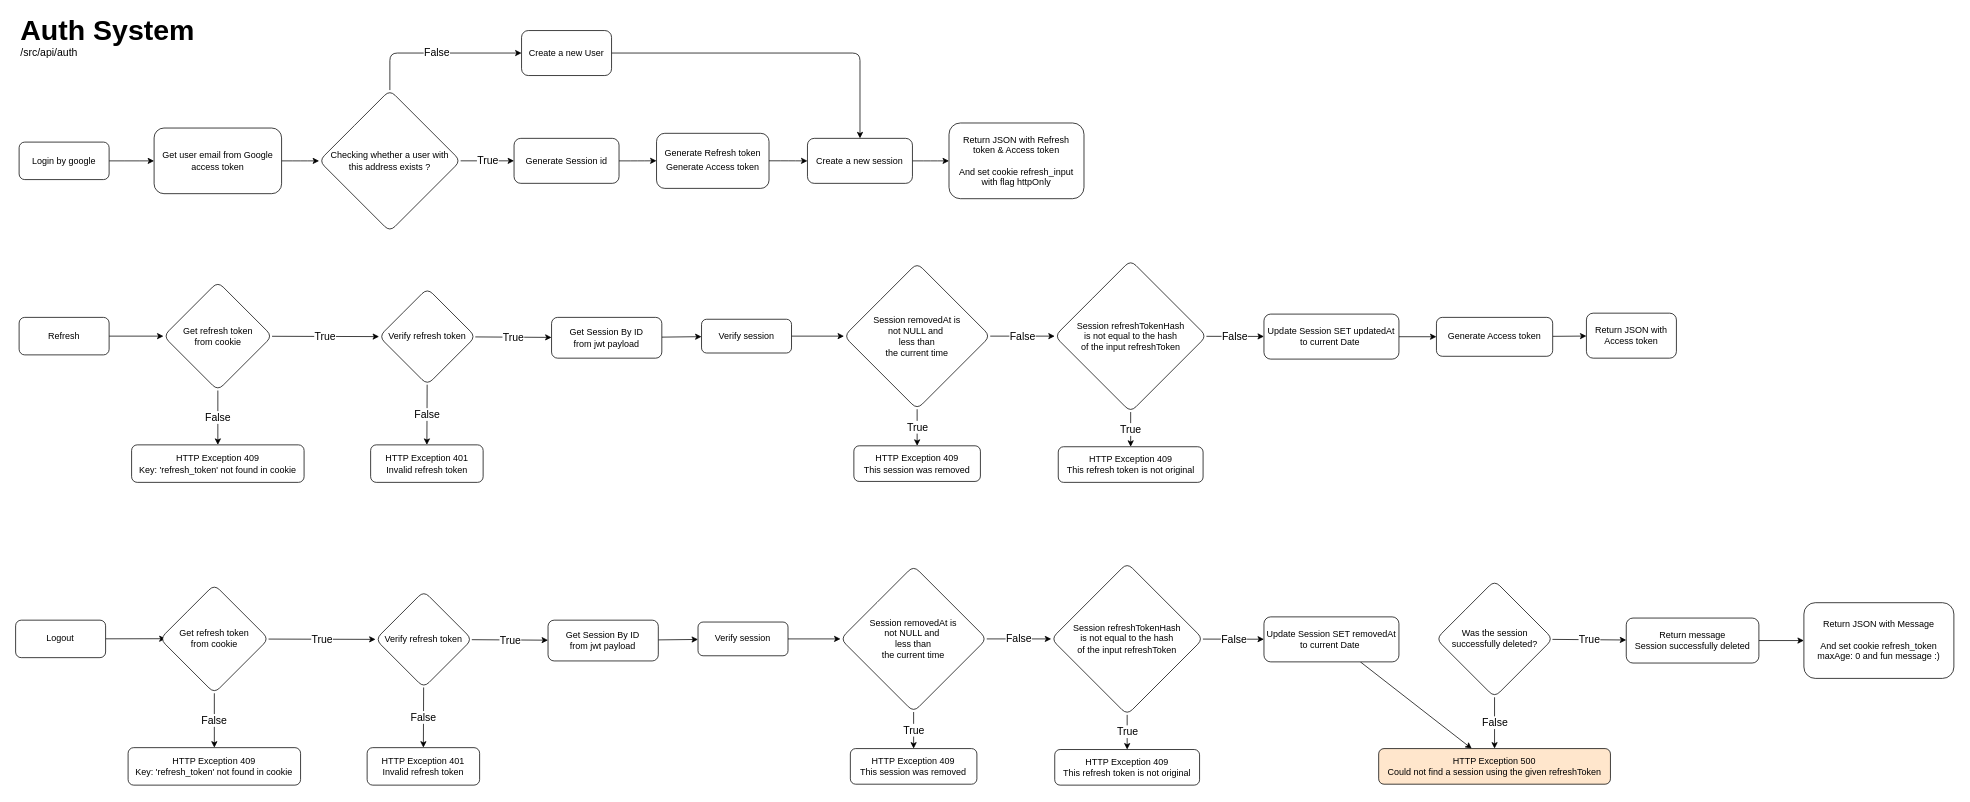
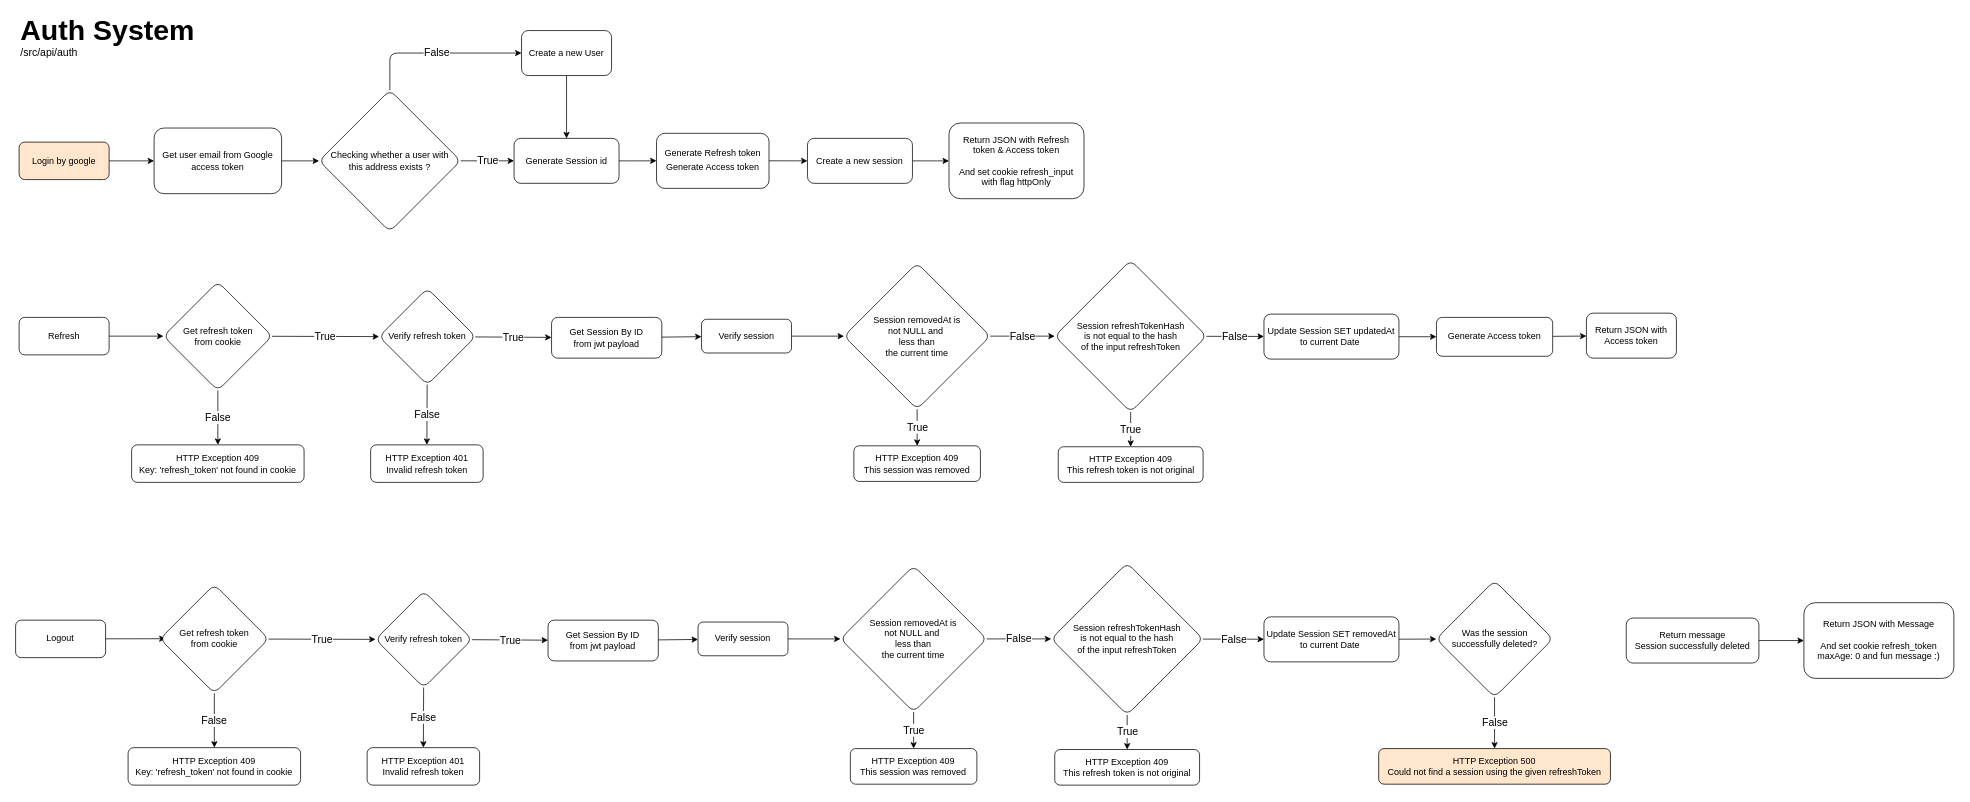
- <mxCell id="13" style="edgeStyle=orthogonalEdgeStyle;html=1;fontSize=12;rounded=1;" parent="1" source="14" target="23" edge="1"><mxGeometry relative="1" as="geometry" /></mxCell>
+ <mxCell id="13" style="edgeStyle=orthogonalEdgeStyle;html=1;fontSize=12;rounded=1;" parent="1" source="14" target="12" edge="1"><mxGeometry relative="1" as="geometry" /></mxCell>
- <mxCell id="5" value="Login by google" style="rounded=1;whiteSpace=wrap;html=1;fontSize=12;" parent="1" vertex="1"><mxGeometry x="25" y="188.75" width="120" height="50" as="geometry" /></mxCell>
+ <mxCell id="5" value="Login by google" style="rounded=1;whiteSpace=wrap;html=1;fontSize=12;fillColor=#ffe6cc;" parent="1" vertex="1"><mxGeometry x="25" y="188.75" width="120" height="50" as="geometry" /></mxCell>
- <mxCell id="72" value="True" style="edgeStyle=none;html=1;strokeWidth=1;fontSize=14;endArrow=classic;endFill=1;" edge="1" parent="1" source="73" target="76"><mxGeometry relative="1" as="geometry" /></mxCell>
- <mxCell id="69" value="" style="edgeStyle=none;html=1;strokeWidth=1;fontSize=14;endArrow=classic;endFill=1;" edge="1" parent="1" source="70" target="74"><mxGeometry relative="1" as="geometry" /></mxCell>
+ <mxCell id="69" value="" style="edgeStyle=none;html=1;strokeWidth=1;fontSize=14;endArrow=classic;endFill=1;" edge="1" parent="1" source="70" target="73"><mxGeometry relative="1" as="geometry" /></mxCell>
